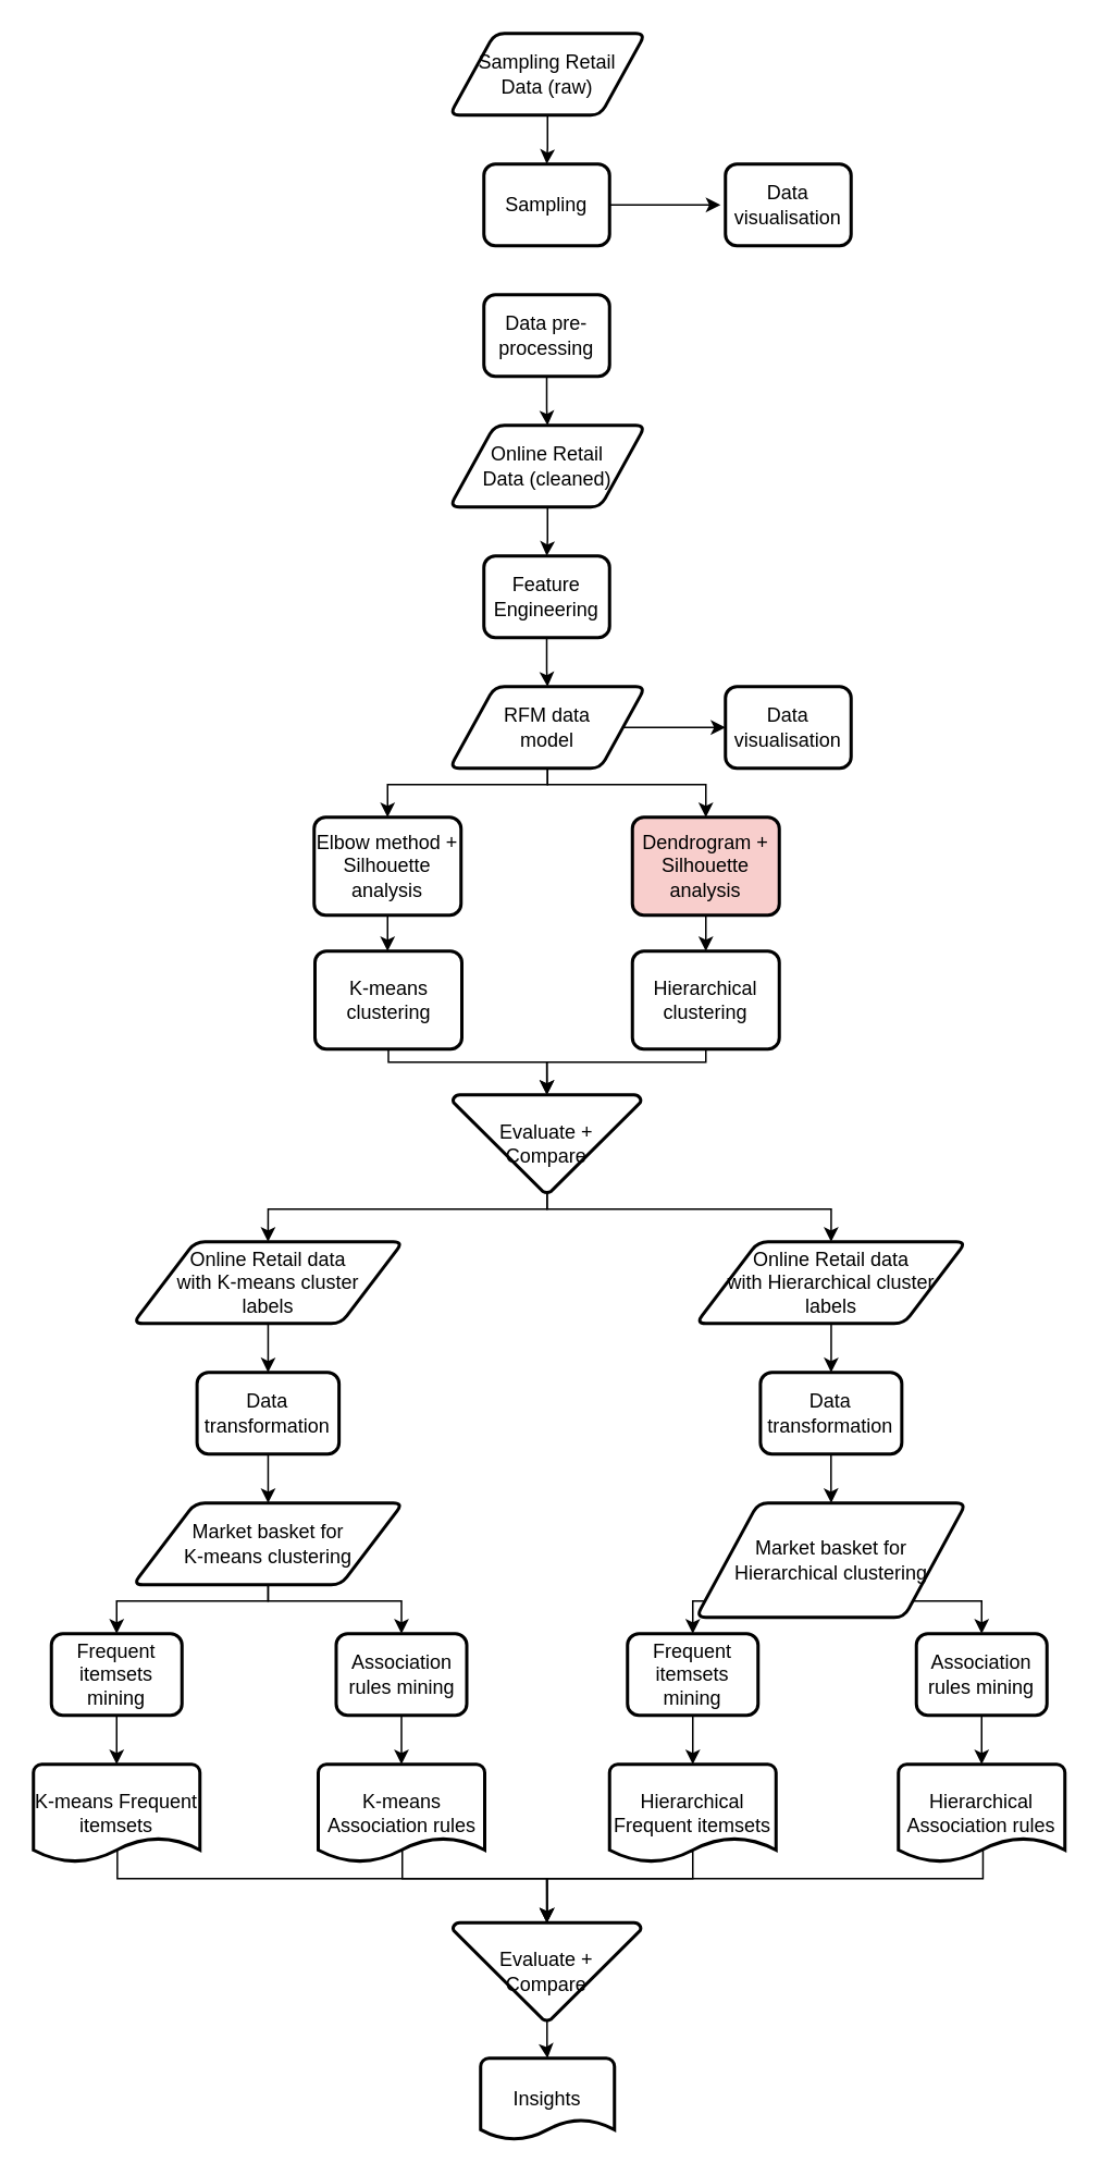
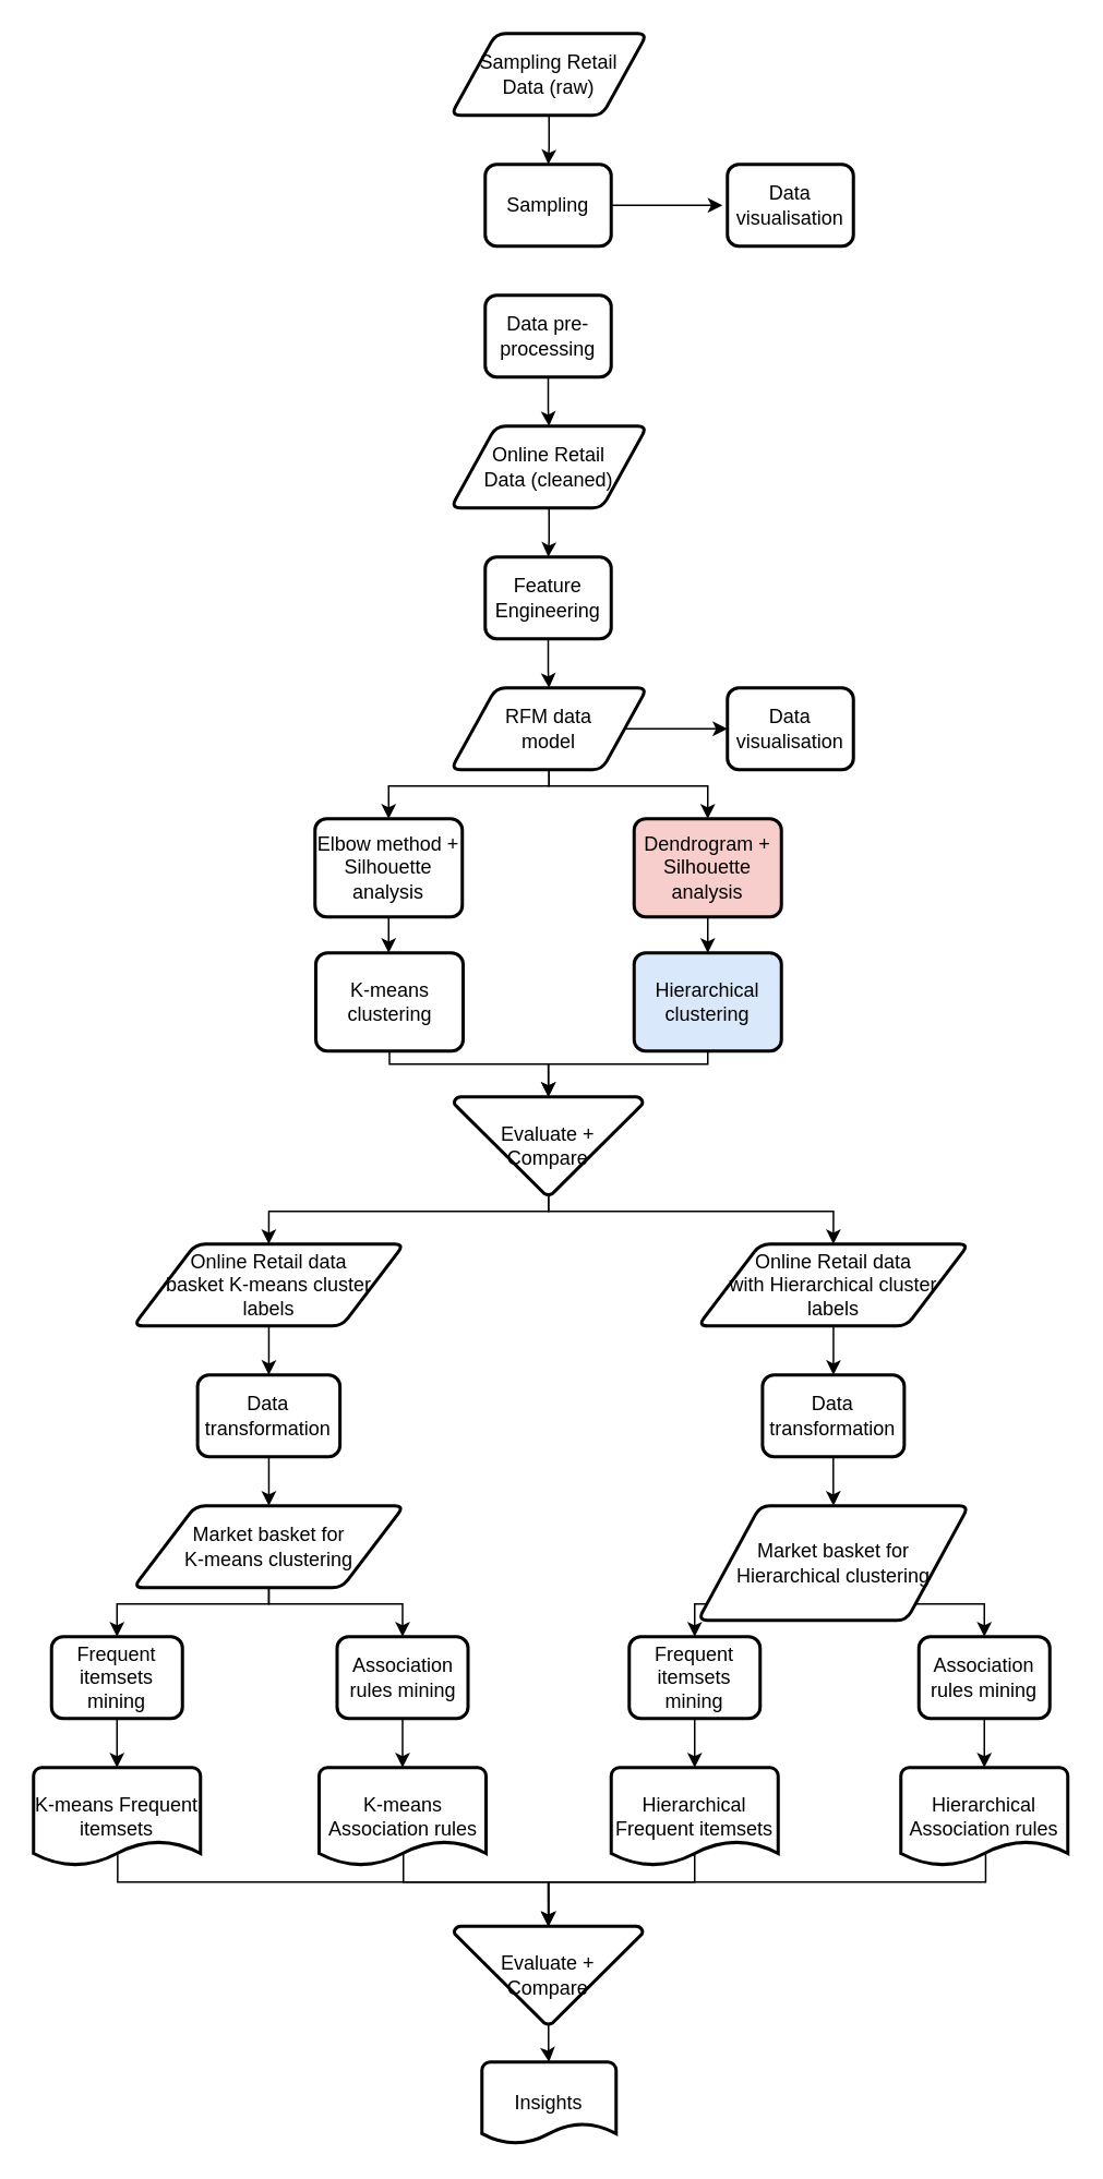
- <mxCell id="10" value="Hierarchical clustering" style="rounded=1;whiteSpace=wrap;html=1;absoluteArcSize=1;arcSize=14;strokeWidth=2;" vertex="1" parent="1"><mxGeometry x="387" y="582" width="90" height="60" as="geometry" /></mxCell>
+ <mxCell id="10" value="Hierarchical clustering" style="rounded=1;whiteSpace=wrap;html=1;absoluteArcSize=1;arcSize=14;strokeWidth=2;fillColor=#dae8fc;" vertex="1" parent="1"><mxGeometry x="387" y="582" width="90" height="60" as="geometry" /></mxCell>
- <mxCell id="27" value="Online Retail data &lt;br&gt;with K-means cluster &lt;br&gt;labels" style="shape=parallelogram;html=1;strokeWidth=2;perimeter=parallelogramPerimeter;whiteSpace=wrap;rounded=1;arcSize=12;size=0.23;" vertex="1" parent="1"><mxGeometry x="81" y="760" width="165.5" height="50" as="geometry" /></mxCell>
+ <mxCell id="27" value="Online Retail data &lt;br&gt;basket K-means cluster &lt;br&gt;labels" style="shape=parallelogram;html=1;strokeWidth=2;perimeter=parallelogramPerimeter;whiteSpace=wrap;rounded=1;arcSize=12;size=0.23;" vertex="1" parent="1"><mxGeometry x="81" y="760" width="165.5" height="50" as="geometry" /></mxCell>
